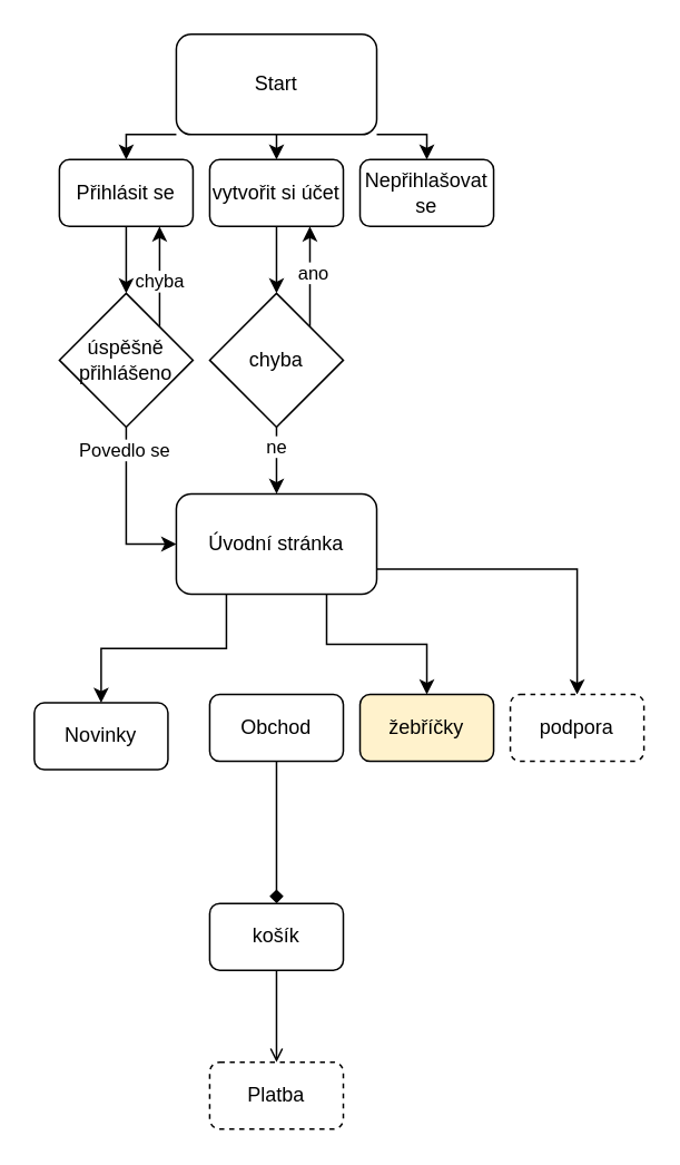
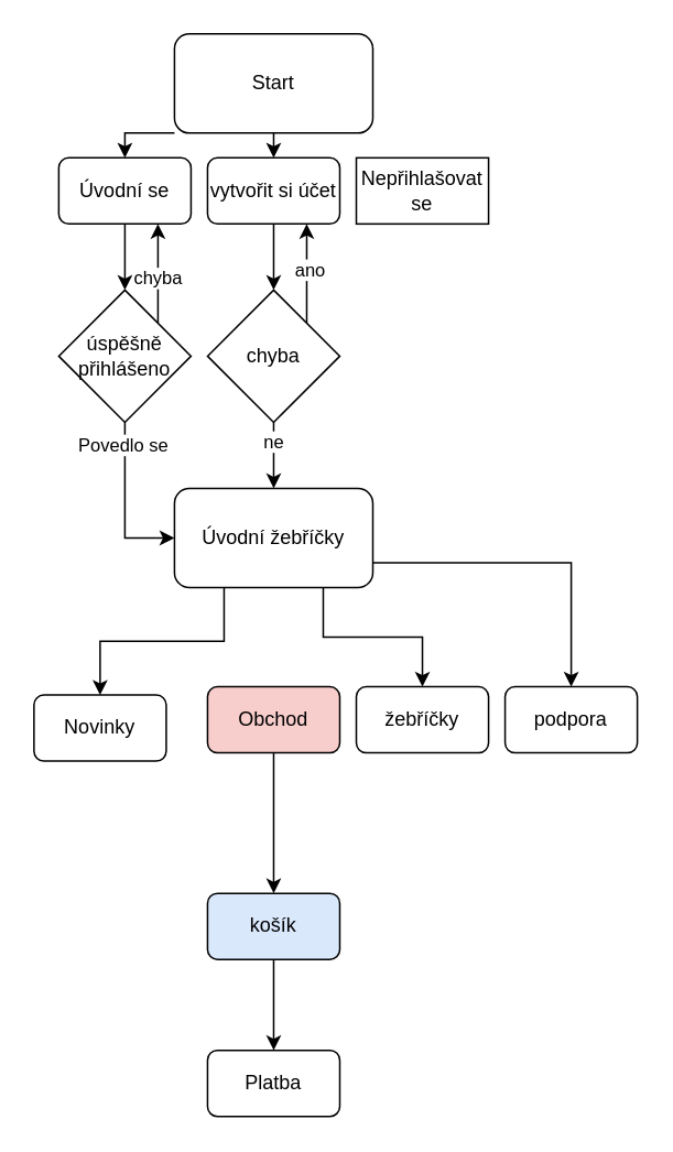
- <mxCell id="4" style="edgeStyle=orthogonalEdgeStyle;rounded=0;orthogonalLoop=1;jettySize=auto;html=1;exitX=1;exitY=1;exitDx=0;exitDy=0;entryX=0.5;entryY=0;entryDx=0;entryDy=0;" edge="1" parent="1" source="5" target="10"><mxGeometry relative="1" as="geometry" /></mxCell>
- <mxCell id="7" value="Přihlásit se" style="rounded=1;whiteSpace=wrap;html=1;" vertex="1" parent="1"><mxGeometry y="95" width="80" height="40" as="geometry" x="35" /></mxCell>
+ <mxCell id="7" value="Úvodní se" style="rounded=1;whiteSpace=wrap;html=1;" vertex="1" parent="1"><mxGeometry y="95" width="80" height="40" as="geometry" x="35" /></mxCell>
- <mxCell id="10" value="Nepřihlašovat se" style="rounded=1;whiteSpace=wrap;html=1;" vertex="1" parent="1"><mxGeometry x="215" y="95" width="80" height="40" as="geometry" /></mxCell>
+ <mxCell id="10" value="Nepřihlašovat se" style="whiteSpace=wrap;html=1;rounded=0;" vertex="1" parent="1"><mxGeometry x="215" y="95" width="80" height="40" as="geometry" /></mxCell>
- <mxCell id="24" value="Úvodní stránka" style="rounded=1;whiteSpace=wrap;html=1;" vertex="1" parent="1"><mxGeometry x="105" y="295" width="120" height="60" as="geometry" /></mxCell>
+ <mxCell id="24" value="Úvodní žebříčky" style="rounded=1;whiteSpace=wrap;html=1;" vertex="1" parent="1"><mxGeometry x="105" y="295" width="120" height="60" as="geometry" /></mxCell>
- <mxCell id="27" value="Obchod" style="rounded=1;whiteSpace=wrap;html=1;" vertex="1" parent="1"><mxGeometry x="125" y="415" width="80" height="40" as="geometry" /></mxCell>
+ <mxCell id="27" value="Obchod" style="rounded=1;whiteSpace=wrap;html=1;fillColor=#f8cecc;" vertex="1" parent="1"><mxGeometry x="125" y="415" width="80" height="40" as="geometry" /></mxCell>
- <mxCell id="28" value="žebříčky" style="rounded=1;whiteSpace=wrap;html=1;fillColor=#fff2cc;" vertex="1" parent="1"><mxGeometry x="215" y="415" width="80" height="40" as="geometry" /></mxCell>
+ <mxCell id="28" value="žebříčky" style="rounded=1;whiteSpace=wrap;html=1;" vertex="1" parent="1"><mxGeometry x="215" y="415" width="80" height="40" as="geometry" /></mxCell>
- <mxCell id="29" value="podpora" style="rounded=1;whiteSpace=wrap;html=1;dashed=1;" vertex="1" parent="1"><mxGeometry x="305" y="415" width="80" height="40" as="geometry" /></mxCell>
+ <mxCell id="29" value="podpora" style="rounded=1;whiteSpace=wrap;html=1;" vertex="1" parent="1"><mxGeometry x="305" y="415" width="80" height="40" as="geometry" /></mxCell>
- <mxCell id="26" style="edgeStyle=orthogonalEdgeStyle;rounded=0;orthogonalLoop=1;jettySize=auto;html=1;exitX=0.5;exitY=1;exitDx=0;exitDy=0;entryX=0.5;entryY=0;entryDx=0;entryDy=0;endArrow=diamond;" edge="1" parent="1" source="27" target="31"><mxGeometry relative="1" as="geometry" /></mxCell>
+ <mxCell id="26" style="edgeStyle=orthogonalEdgeStyle;rounded=0;orthogonalLoop=1;jettySize=auto;html=1;exitX=0.5;exitY=1;exitDx=0;exitDy=0;entryX=0.5;entryY=0;entryDx=0;entryDy=0;" edge="1" parent="1" source="27" target="31"><mxGeometry relative="1" as="geometry" /></mxCell>
- <mxCell id="31" value="košík" style="rounded=1;whiteSpace=wrap;html=1;" vertex="1" parent="1"><mxGeometry x="125" y="540" width="80" height="40" as="geometry" /></mxCell>
+ <mxCell id="31" value="košík" style="rounded=1;whiteSpace=wrap;html=1;fillColor=#dae8fc;" vertex="1" parent="1"><mxGeometry x="125" y="540" width="80" height="40" as="geometry" /></mxCell>
- <mxCell id="30" style="edgeStyle=orthogonalEdgeStyle;rounded=0;orthogonalLoop=1;jettySize=auto;html=1;exitX=0.5;exitY=1;exitDx=0;exitDy=0;entryX=0.5;entryY=0;entryDx=0;entryDy=0;endArrow=open;" edge="1" parent="1" source="31" target="32"><mxGeometry relative="1" as="geometry" /></mxCell>
+ <mxCell id="30" style="edgeStyle=orthogonalEdgeStyle;rounded=0;orthogonalLoop=1;jettySize=auto;html=1;exitX=0.5;exitY=1;exitDx=0;exitDy=0;entryX=0.5;entryY=0;entryDx=0;entryDy=0;" edge="1" parent="1" source="31" target="32"><mxGeometry relative="1" as="geometry" /></mxCell>
- <mxCell id="32" value="Platba" style="rounded=1;whiteSpace=wrap;html=1;dashed=1;" vertex="1" parent="1"><mxGeometry x="125" y="635" width="80" height="40" as="geometry" /></mxCell>
+ <mxCell id="32" value="Platba" style="rounded=1;whiteSpace=wrap;html=1;" vertex="1" parent="1"><mxGeometry x="125" y="635" width="80" height="40" as="geometry" /></mxCell>
